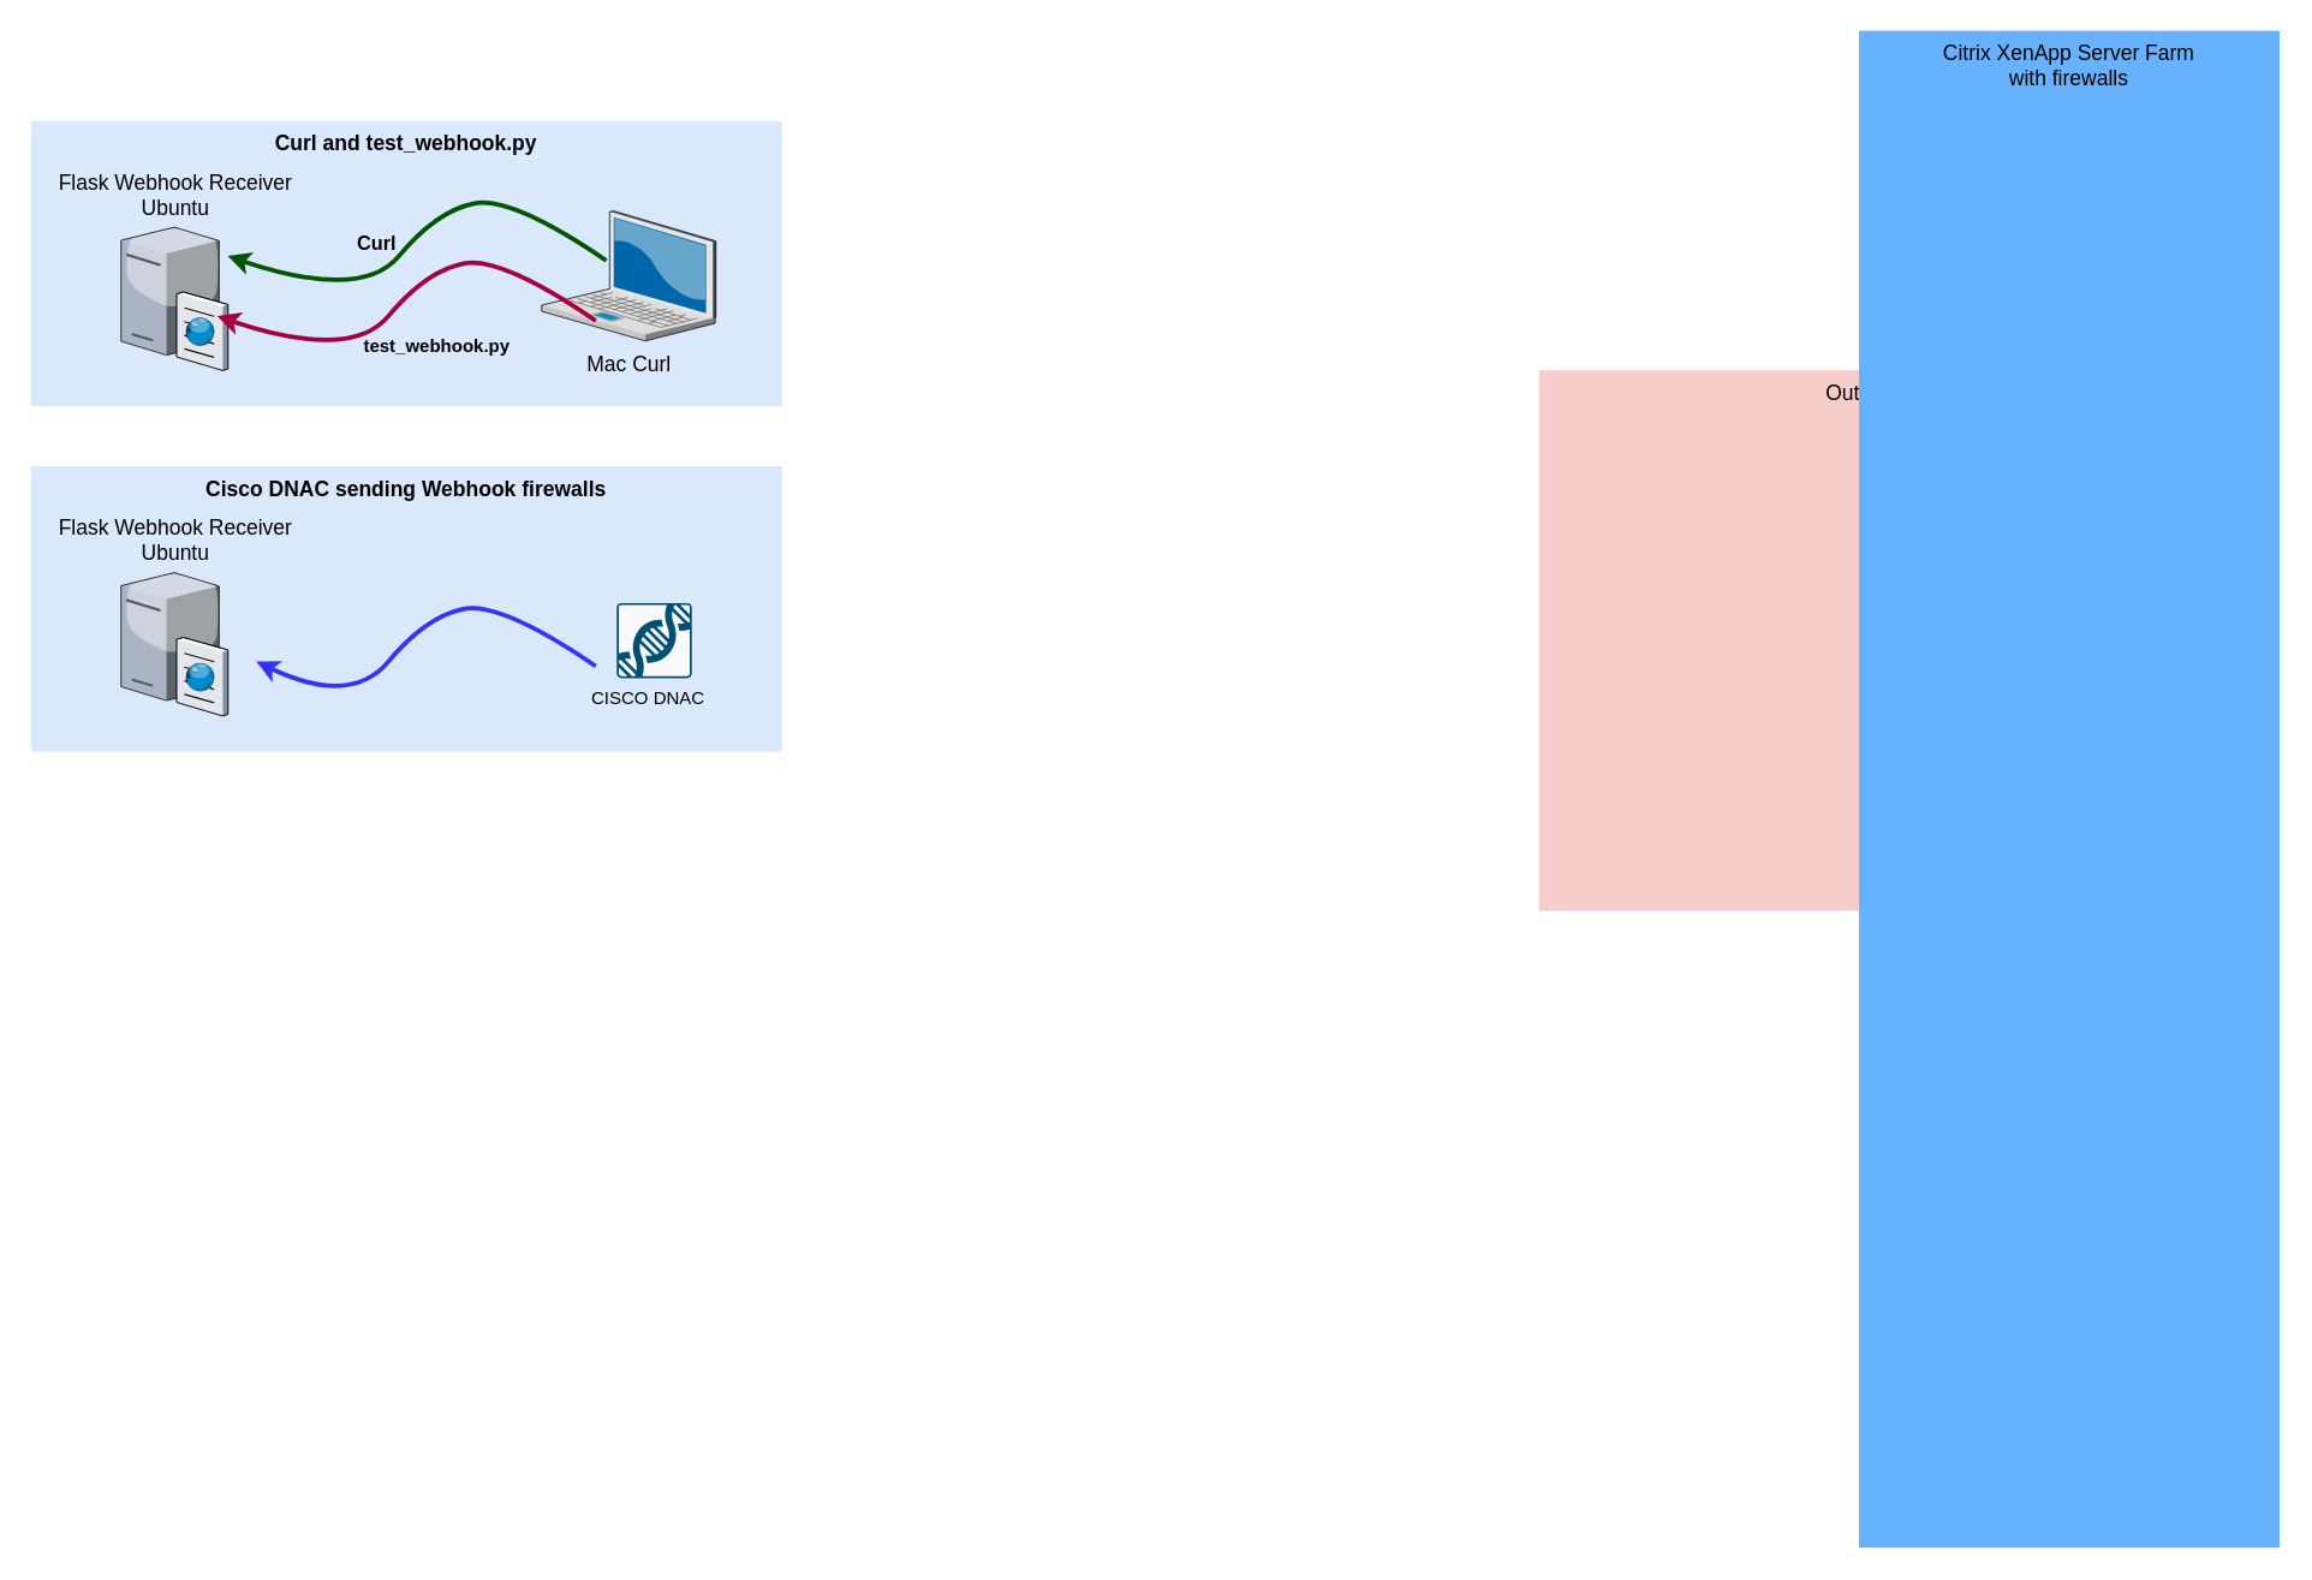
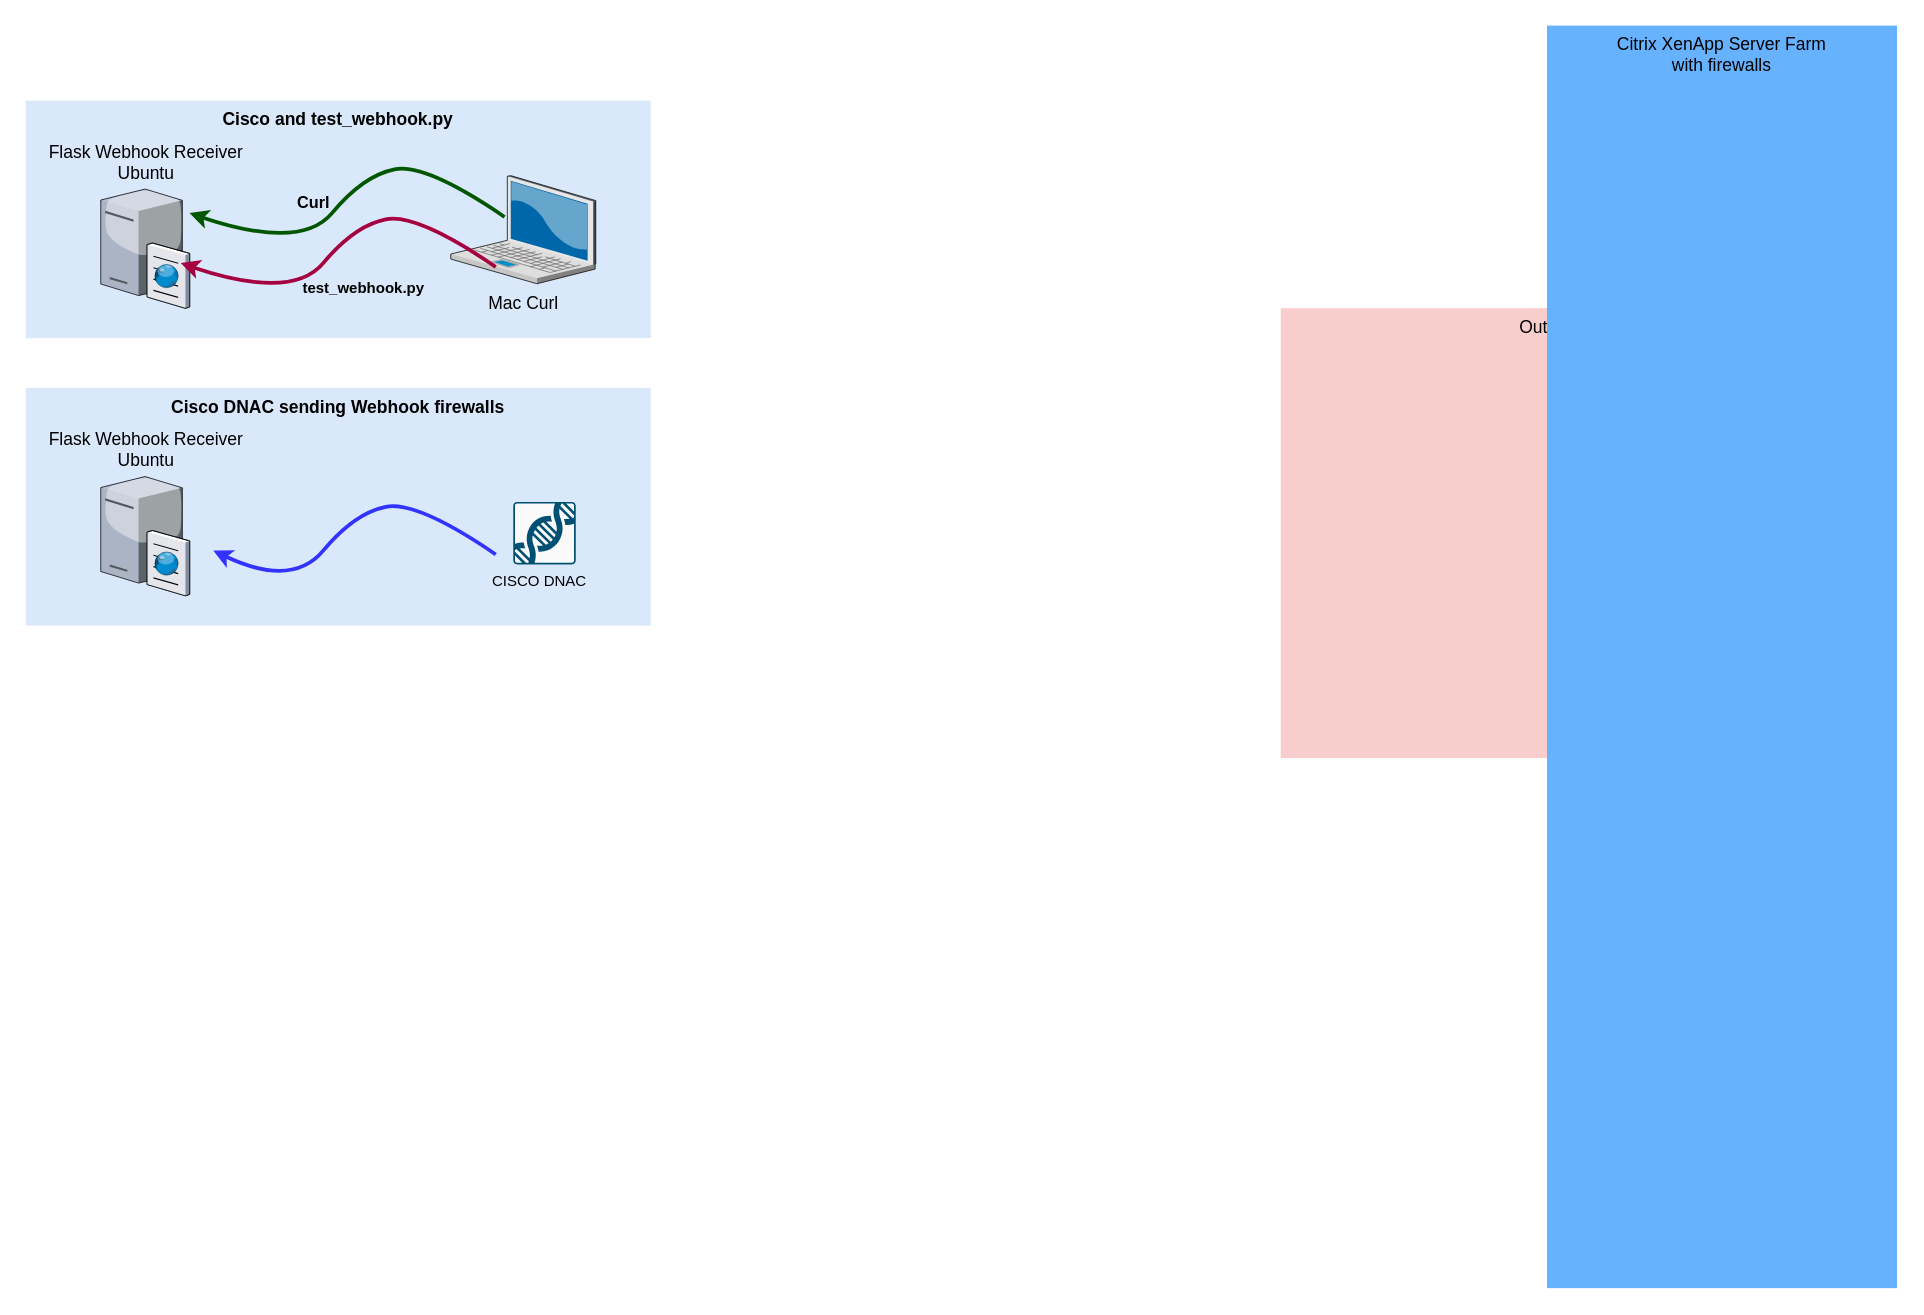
- <mxCell id="4" value="&lt;b&gt;Curl and test_webhook.py&lt;/b&gt;" style="whiteSpace=wrap;html=1;fillColor=#dae8fc;fontSize=14;strokeColor=none;verticalAlign=top;" parent="1" vertex="1"><mxGeometry x="20" y="80" width="500" height="190" as="geometry" /></mxCell>
+ <mxCell id="4" value="&lt;b&gt;Cisco and test_webhook.py&lt;/b&gt;" style="whiteSpace=wrap;html=1;fillColor=#dae8fc;fontSize=14;strokeColor=none;verticalAlign=top;" parent="1" vertex="1"><mxGeometry x="20" y="80" width="500" height="190" as="geometry" /></mxCell>
